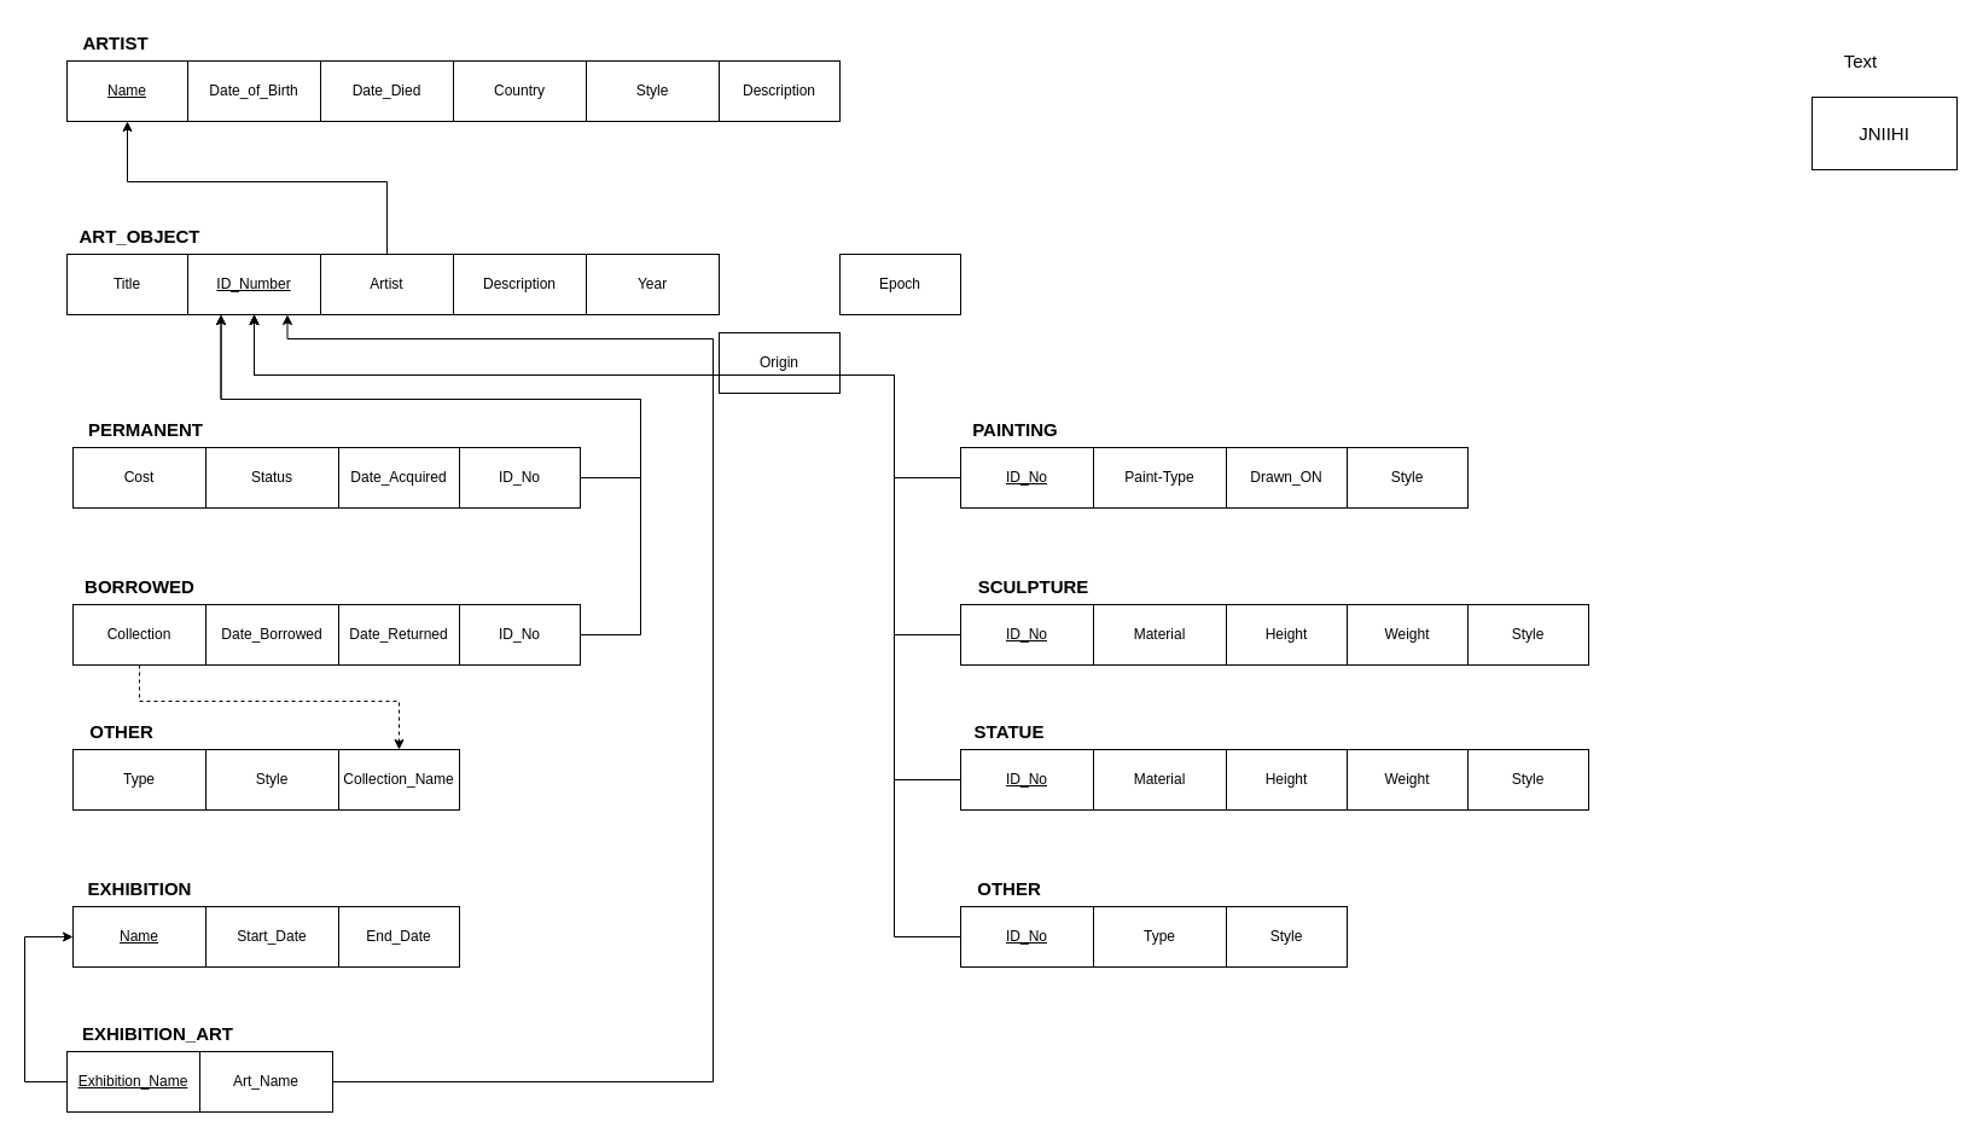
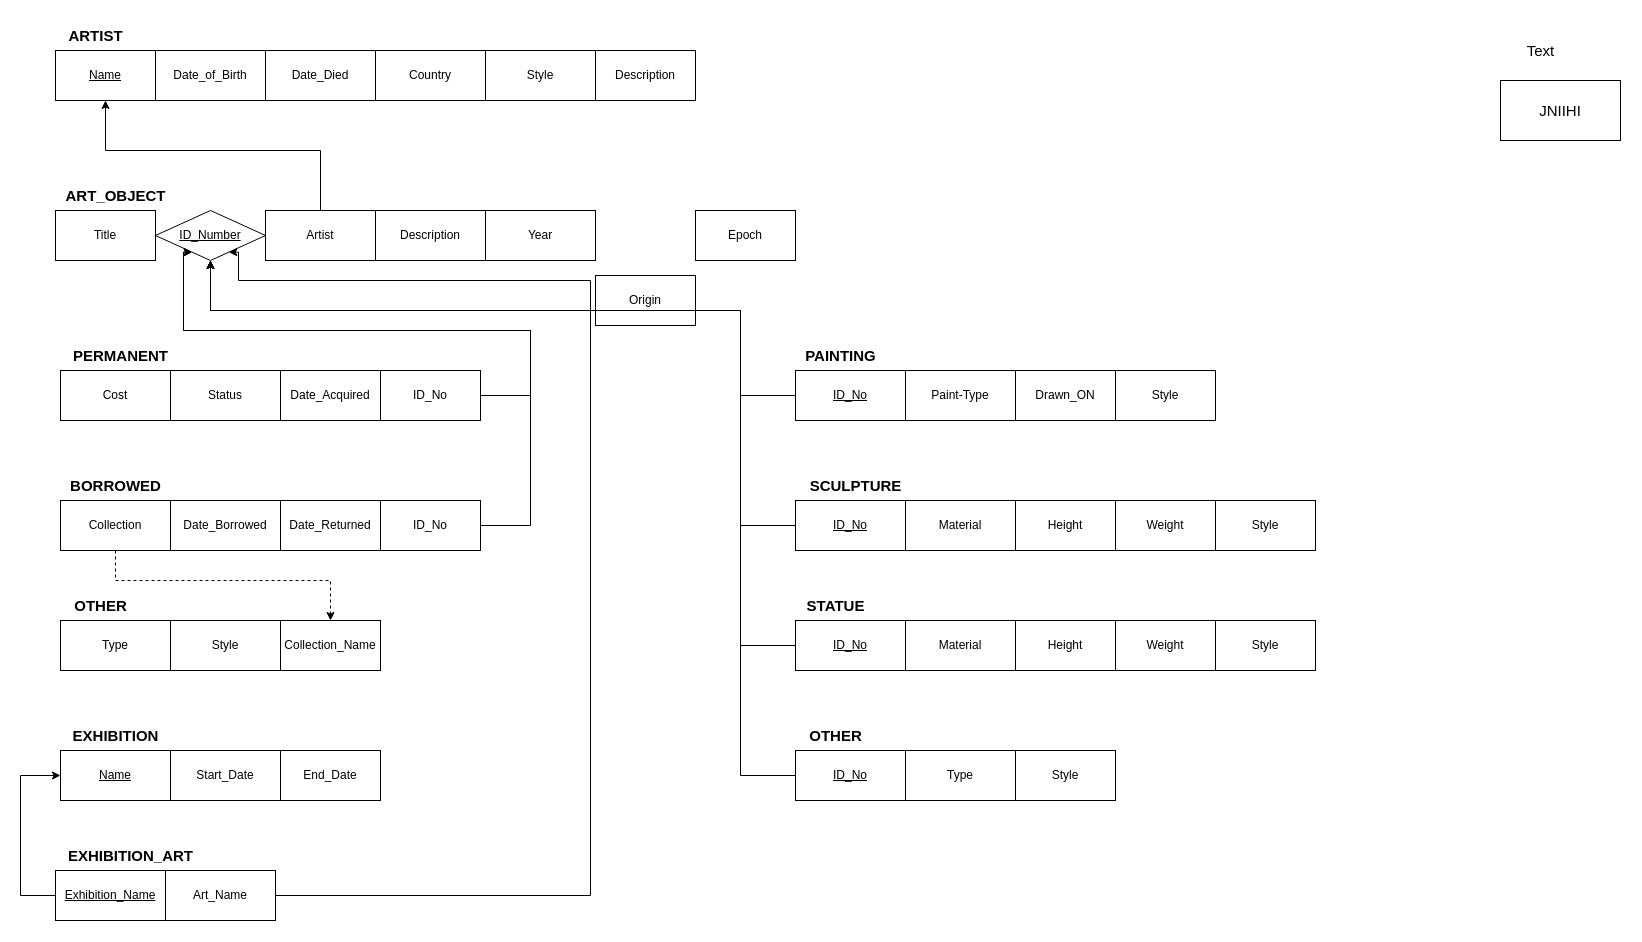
- <mxCell id="9" value="&lt;u&gt;ID_Number&lt;/u&gt;" style="rounded=0;whiteSpace=wrap;html=1;" vertex="1" parent="1"><mxGeometry x="155" y="210" width="110" height="50" as="geometry" /></mxCell>
+ <mxCell id="9" value="&lt;u&gt;ID_Number&lt;/u&gt;" style="rhombus;whiteSpace=wrap;html=1;" vertex="1" parent="1"><mxGeometry x="155" y="210" width="110" height="50" as="geometry" /></mxCell>
